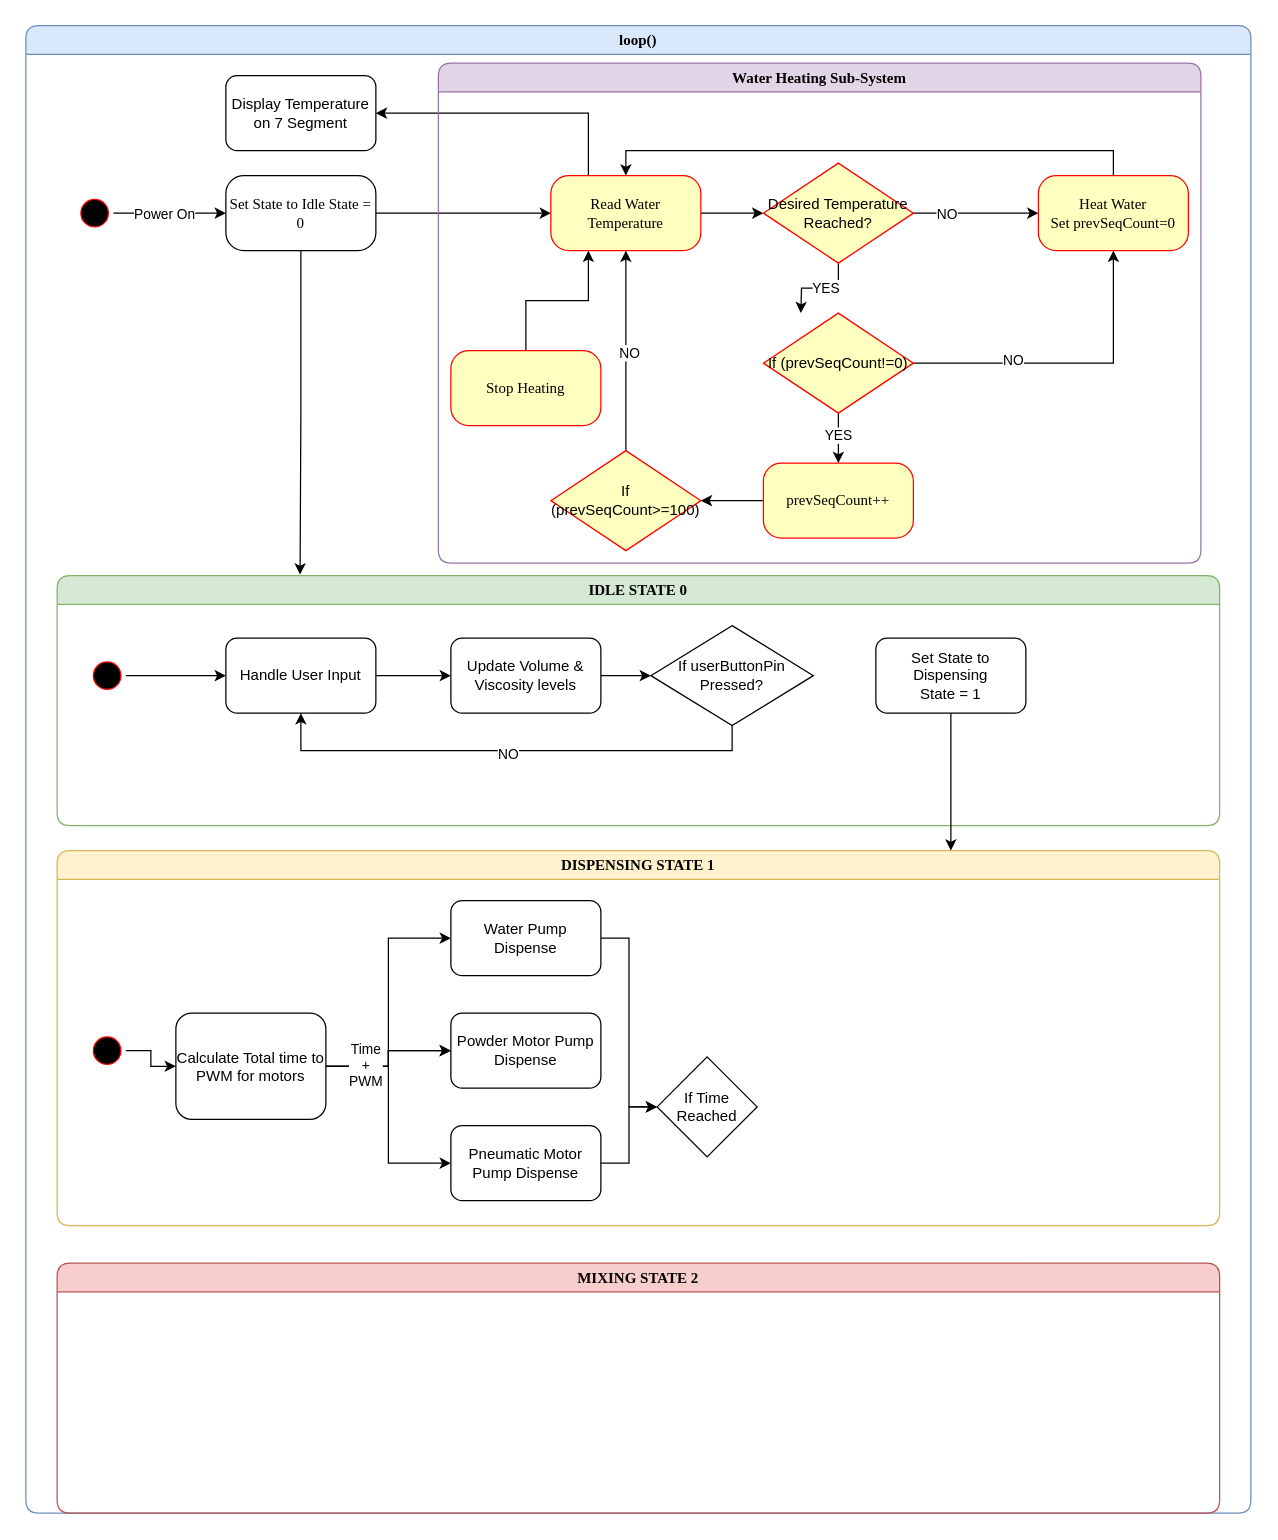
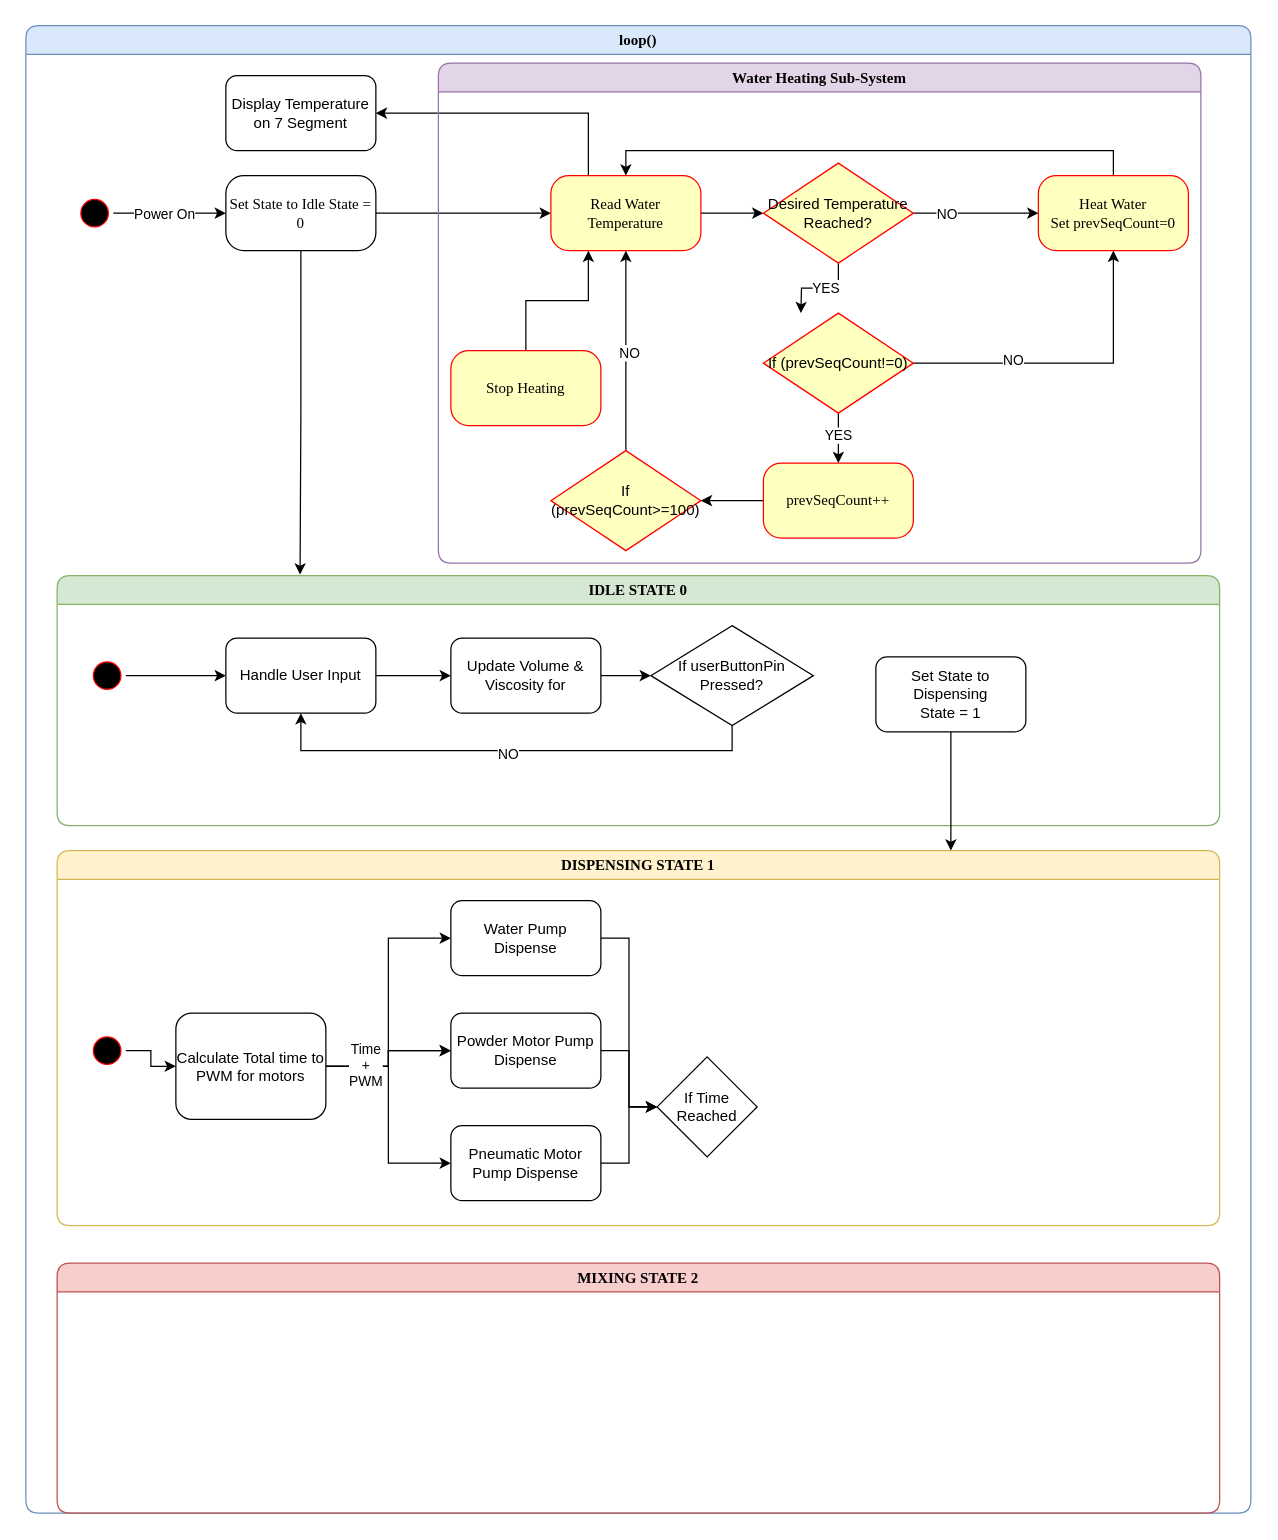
- <mxCell id="41" value="Update Volume &amp;amp; Viscosity levels" style="rounded=1;whiteSpace=wrap;html=1;" vertex="1" parent="33"><mxGeometry x="340" y="490" width="120" height="60" as="geometry" /></mxCell>
+ <mxCell id="41" value="Update Volume &amp;amp; Viscosity for" style="rounded=1;whiteSpace=wrap;html=1;" vertex="1" parent="33"><mxGeometry x="340" y="490" width="120" height="60" as="geometry" /></mxCell>
- <mxCell id="45" value="Set State to Dispensing&lt;br&gt;State = 1" style="rounded=1;whiteSpace=wrap;html=1;" vertex="1" parent="33"><mxGeometry x="680" y="490" width="120" height="60" as="geometry" /></mxCell>
+ <mxCell id="45" value="Set State to Dispensing&lt;br&gt;State = 1" style="rounded=1;whiteSpace=wrap;html=1;" vertex="1" parent="33"><mxGeometry x="680" y="505" width="120" height="60" as="geometry" /></mxCell>
+ <mxCell id="56" style="edgeStyle=orthogonalEdgeStyle;rounded=0;orthogonalLoop=1;jettySize=auto;html=1;exitX=1;exitY=0.5;exitDx=0;exitDy=0;entryX=0;entryY=0.5;entryDx=0;entryDy=0;" edge="1" parent="33" source="57" target="61"><mxGeometry relative="1" as="geometry" /></mxCell>
